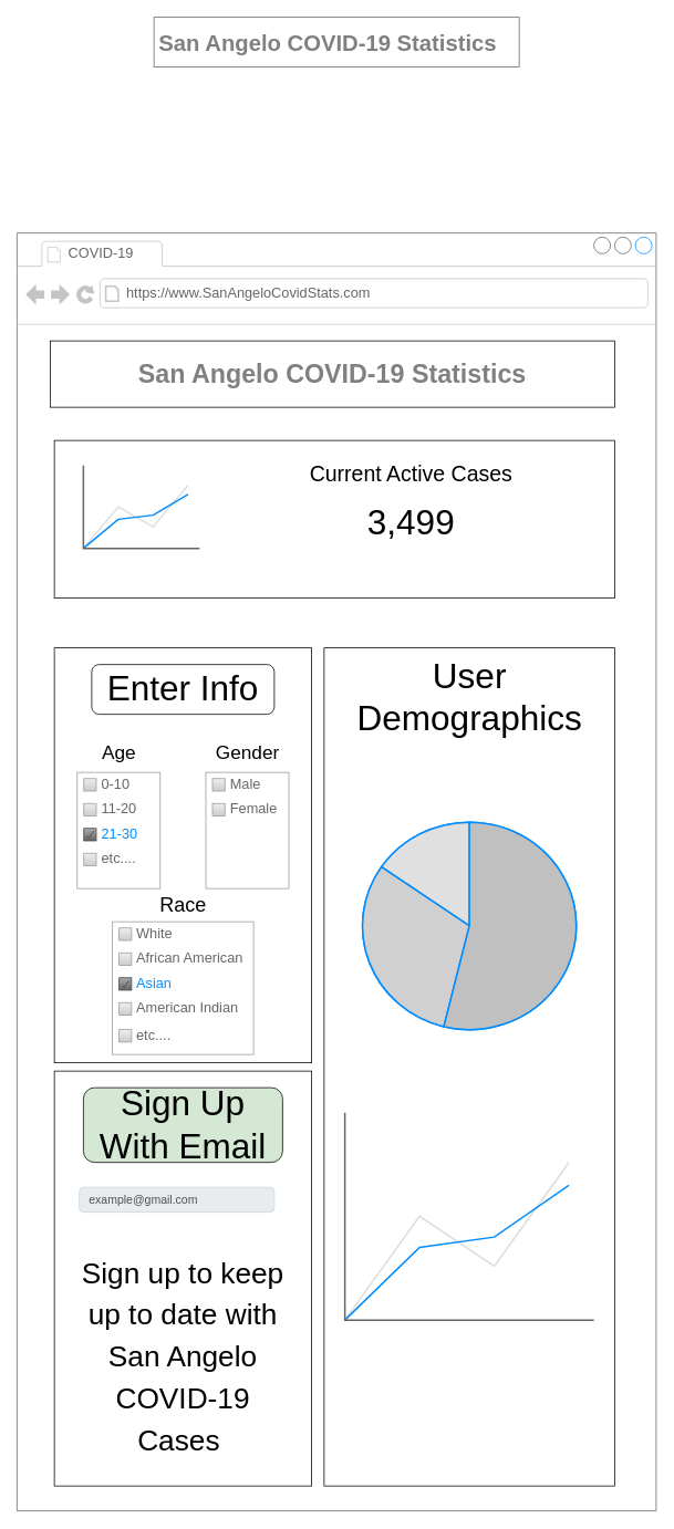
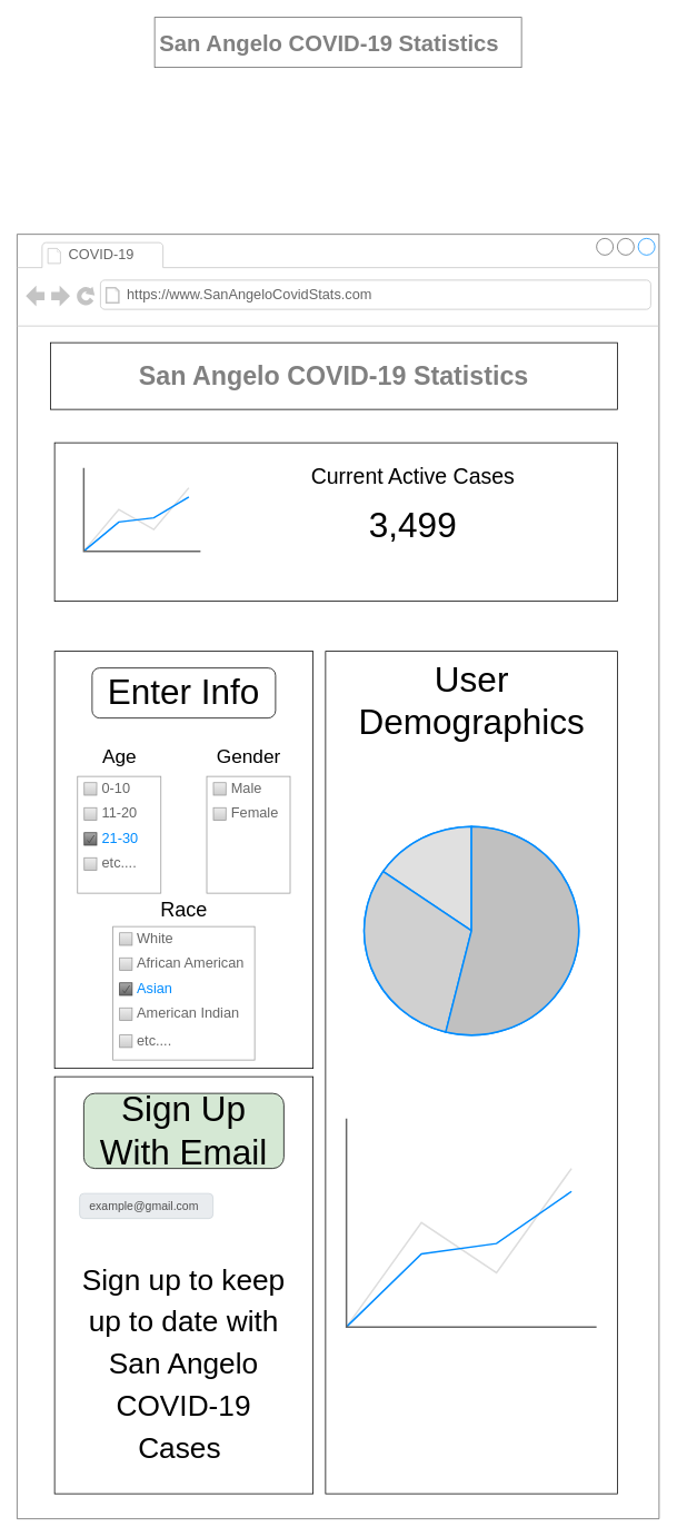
- <mxCell id="34" value="example@gmail.com" style="html=1;shadow=0;dashed=0;shape=mxgraph.bootstrap.rrect;rSize=5;strokeColor=#CED4DA;strokeWidth=1;fillColor=#E9ECEF;fontColor=#505050;whiteSpace=wrap;align=left;verticalAlign=middle;spacingLeft=10;fontSize=14;" vertex="1" parent="2"><mxGeometry x="75" y="1150" width="235" height="30" as="geometry" /></mxCell>
+ <mxCell id="34" value="example@gmail.com" style="html=1;shadow=0;dashed=0;shape=mxgraph.bootstrap.rrect;rSize=5;strokeColor=#CED4DA;strokeWidth=1;fillColor=#E9ECEF;fontColor=#505050;whiteSpace=wrap;align=left;verticalAlign=middle;spacingLeft=10;fontSize=14;" vertex="1" parent="2"><mxGeometry x="75" y="1150" width="160" height="30" as="geometry" /></mxCell>
